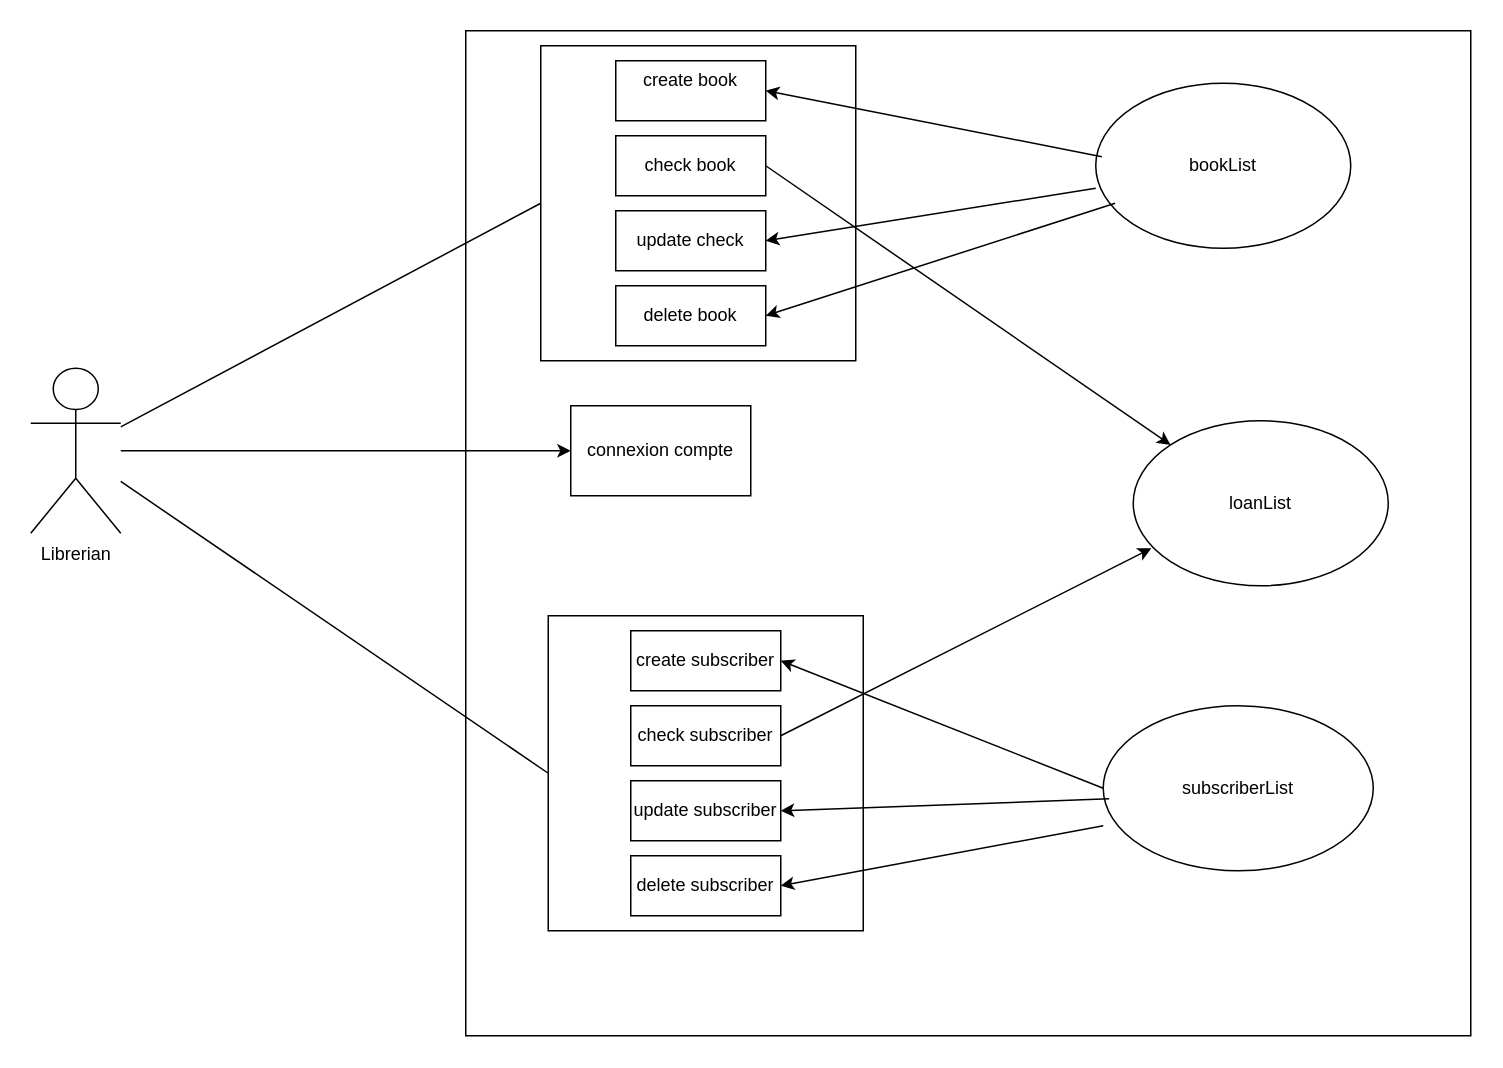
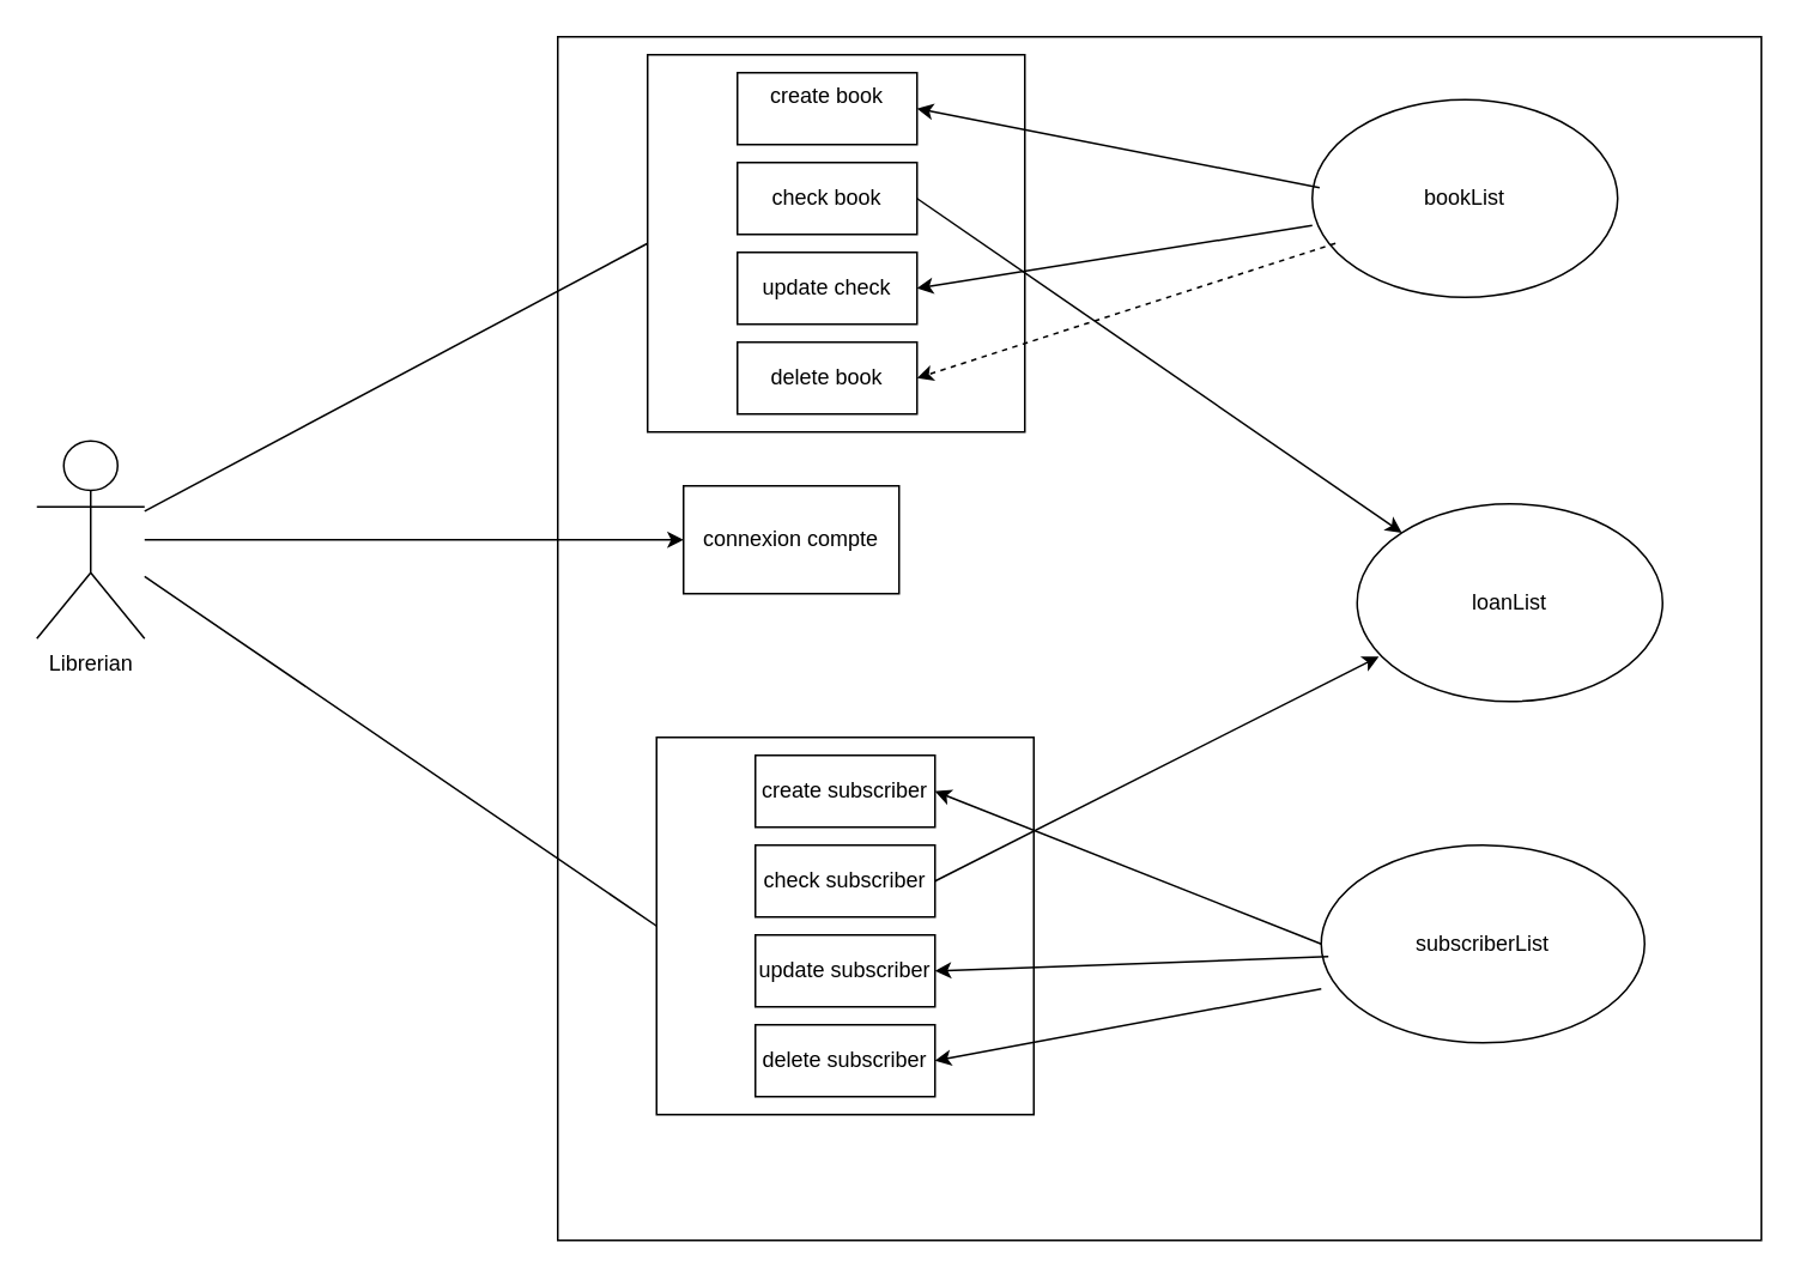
- <mxCell id="18" value="" style="endArrow=classic;html=1;entryX=1;entryY=0.5;entryDx=0;entryDy=0;exitX=0.076;exitY=0.727;exitDx=0;exitDy=0;exitPerimeter=0;" edge="1" parent="1" source="5" target="16"><mxGeometry width="50" height="50" relative="1" as="geometry"><mxPoint x="710" y="140" as="sourcePoint" /><mxPoint x="520" y="170" as="targetPoint" /></mxGeometry></mxCell>
+ <mxCell id="18" value="" style="endArrow=classic;html=1;entryX=1;entryY=0.5;entryDx=0;entryDy=0;exitX=0.076;exitY=0.727;exitDx=0;exitDy=0;exitPerimeter=0;dashed=1;" edge="1" parent="1" source="5" target="16"><mxGeometry width="50" height="50" relative="1" as="geometry"><mxPoint x="710" y="140" as="sourcePoint" /><mxPoint x="520" y="170" as="targetPoint" /></mxGeometry></mxCell>
